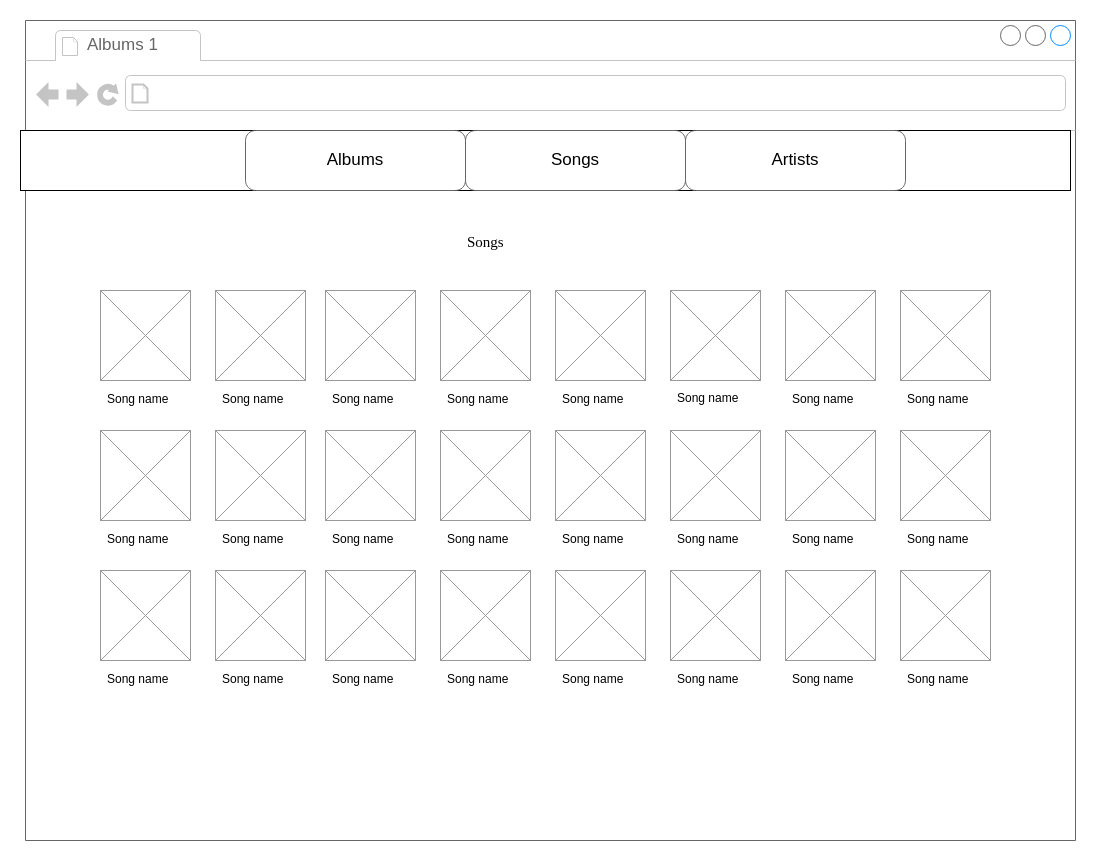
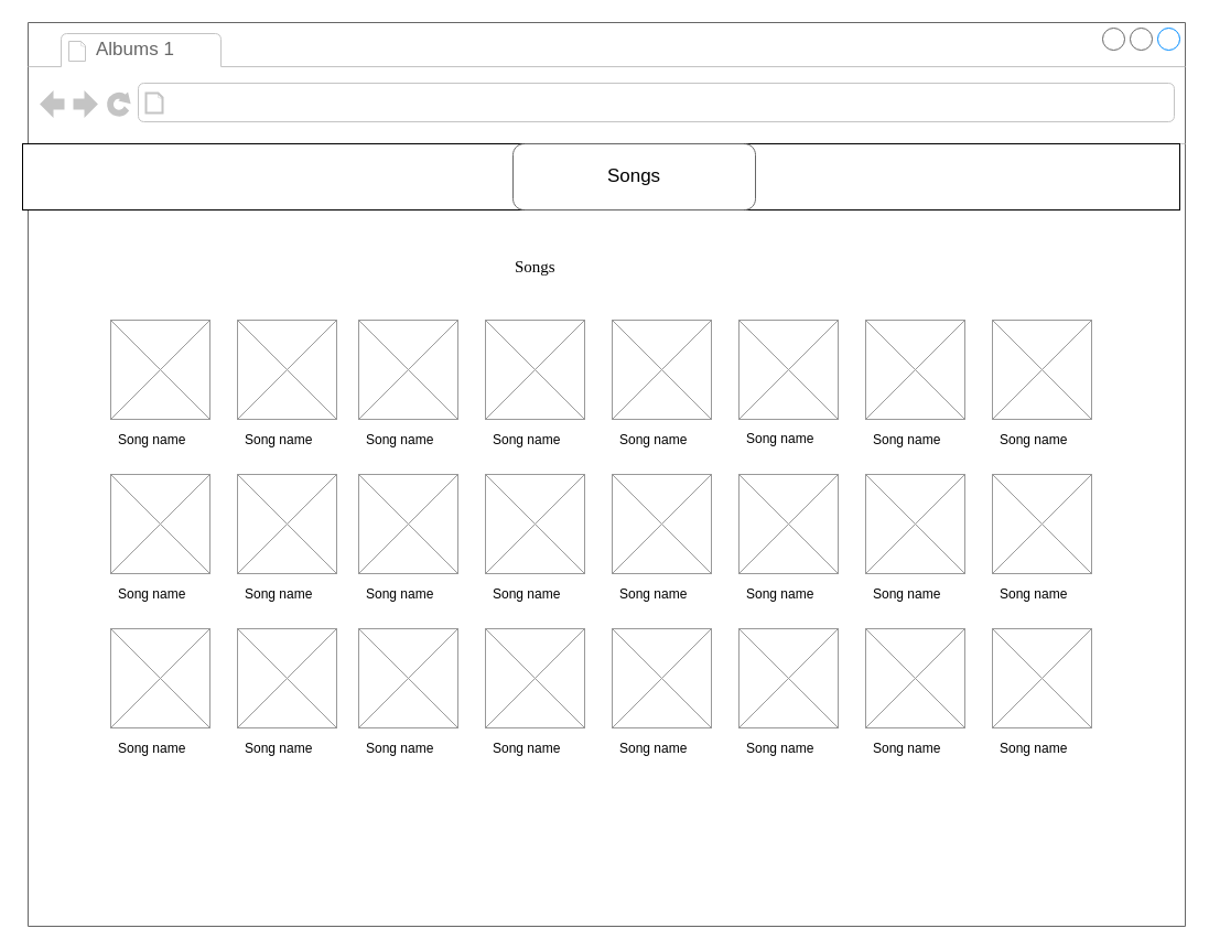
- <mxCell id="6" value="Albums" style="strokeWidth=1;shadow=0;dashed=0;align=center;html=1;shape=mxgraph.mockup.buttons.button;strokeColor=#666666;mainText=;buttonStyle=round;fontSize=17;fontStyle=0;fillColor=none;whiteSpace=wrap;rounded=0;labelBackgroundColor=none;" vertex="1" parent="2"><mxGeometry x="220" y="110" width="220" height="60" as="geometry" /></mxCell>
- <mxCell id="8" value="Artists" style="strokeWidth=1;shadow=0;dashed=0;align=center;html=1;shape=mxgraph.mockup.buttons.button;strokeColor=#666666;mainText=;buttonStyle=round;fontSize=17;fontStyle=0;fillColor=none;whiteSpace=wrap;rounded=0;labelBackgroundColor=none;" vertex="1" parent="2"><mxGeometry x="660" y="110" width="220" height="60" as="geometry" /></mxCell>
